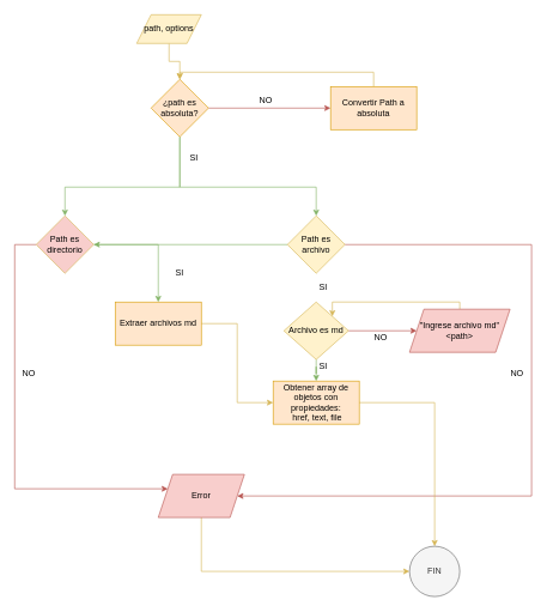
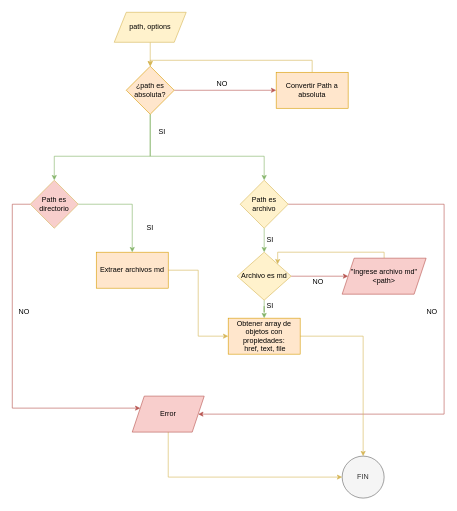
- <mxCell id="3" value="path, options" style="shape=parallelogram;perimeter=parallelogramPerimeter;whiteSpace=wrap;html=1;fixedSize=1;fillColor=#fff2cc;strokeColor=#d6b656;" vertex="1" parent="1"><mxGeometry x="190" y="20" width="90" height="40" as="geometry" /></mxCell>
+ <mxCell id="3" value="path, options" style="shape=parallelogram;perimeter=parallelogramPerimeter;whiteSpace=wrap;html=1;fixedSize=1;fillColor=#fff2cc;strokeColor=#d6b656;" vertex="1" parent="1"><mxGeometry x="190" width="120" height="50" as="geometry" y="20" /></mxCell>
- <mxCell id="15" style="edgeStyle=orthogonalEdgeStyle;rounded=0;orthogonalLoop=1;jettySize=auto;html=1;fillColor=#d5e8d4;strokeColor=#82b366;" edge="1" parent="1" source="17" target="14"><mxGeometry relative="1" as="geometry"><mxPoint x="440" y="420" as="targetPoint" /></mxGeometry></mxCell>
+ <mxCell id="15" style="edgeStyle=orthogonalEdgeStyle;rounded=0;orthogonalLoop=1;jettySize=auto;html=1;entryX=0.5;entryY=0;entryDx=0;entryDy=0;fillColor=#d5e8d4;strokeColor=#82b366;" edge="1" parent="1" source="17" target="22"><mxGeometry relative="1" as="geometry"><mxPoint x="440" y="420" as="targetPoint" /></mxGeometry></mxCell>
